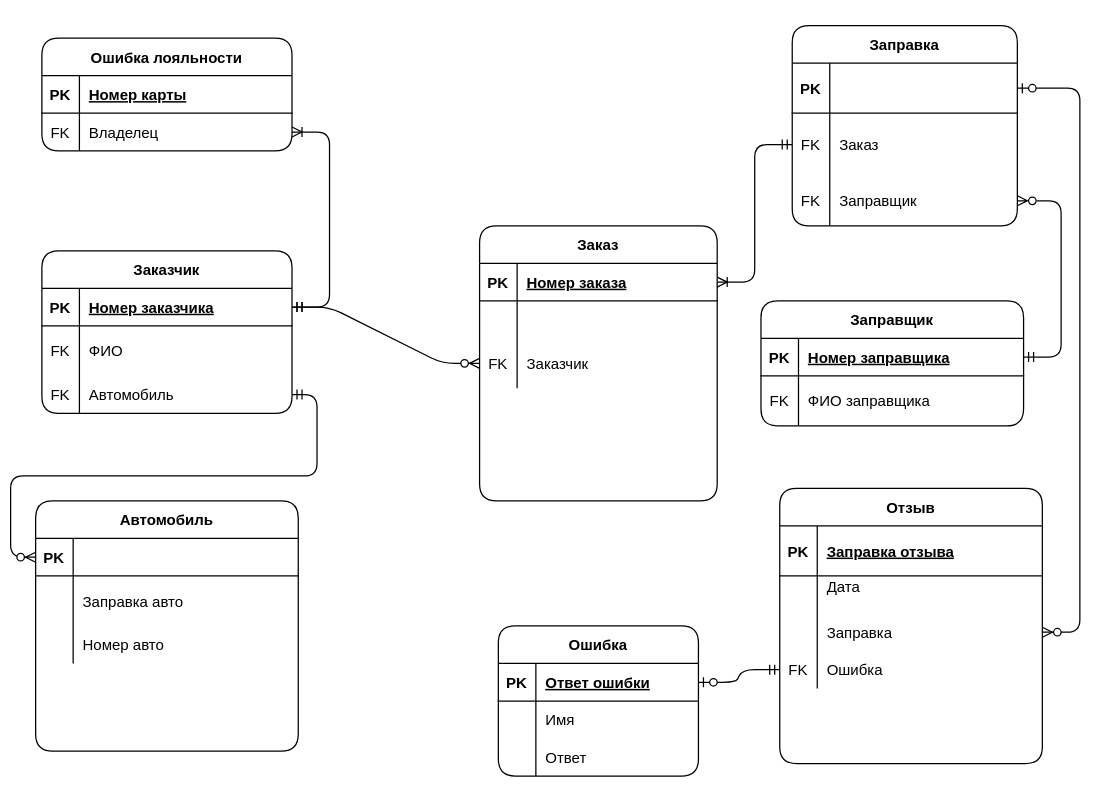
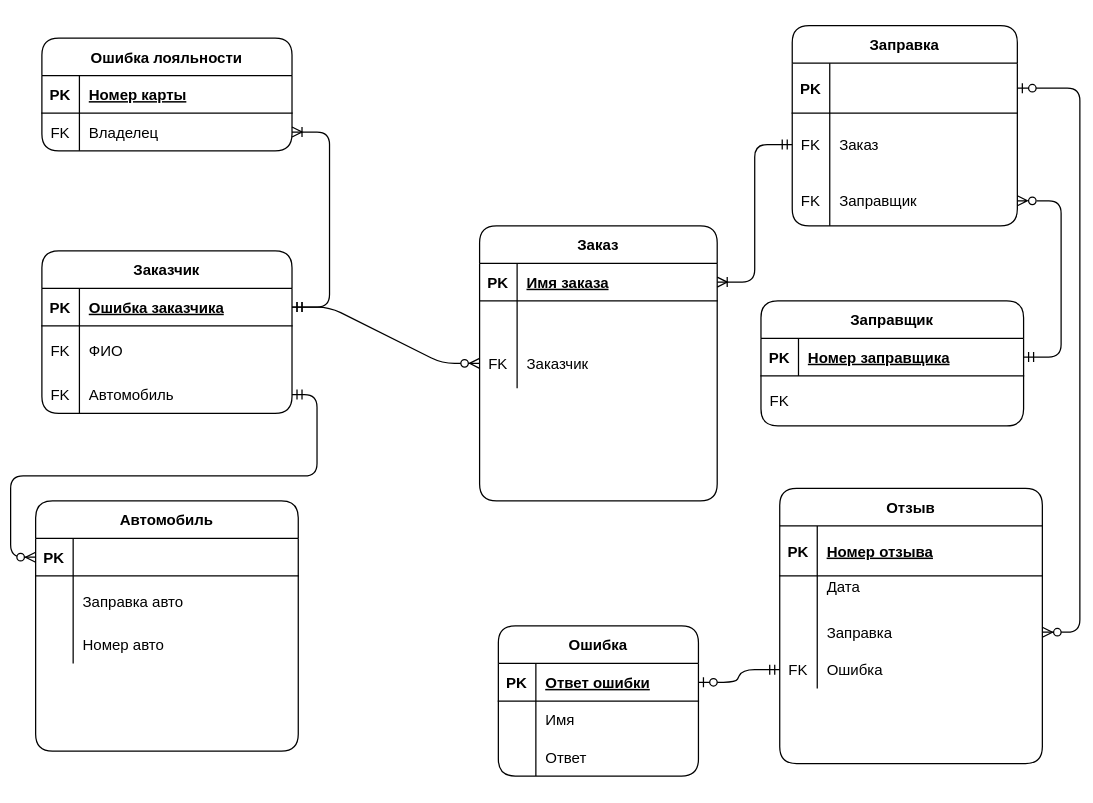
- <mxCell id="25" value="Номер заказа" style="shape=partialRectangle;overflow=hidden;connectable=0;fillColor=none;top=0;left=0;bottom=0;right=0;align=left;spacingLeft=6;fontStyle=5;" parent="23" vertex="1"><mxGeometry x="30" width="160" height="30" as="geometry"><mxRectangle width="160" height="30" as="alternateBounds" /></mxGeometry></mxCell>
+ <mxCell id="25" value="Имя заказа" style="shape=partialRectangle;overflow=hidden;connectable=0;fillColor=none;top=0;left=0;bottom=0;right=0;align=left;spacingLeft=6;fontStyle=5;" parent="23" vertex="1"><mxGeometry x="30" width="160" height="30" as="geometry"><mxRectangle width="160" height="30" as="alternateBounds" /></mxGeometry></mxCell>
- <mxCell id="56" value="Номер заказчика" style="shape=partialRectangle;overflow=hidden;connectable=0;fillColor=none;top=0;left=0;bottom=0;right=0;align=left;spacingLeft=6;fontStyle=5;" parent="54" vertex="1"><mxGeometry x="30" width="170" height="30" as="geometry" /></mxCell>
+ <mxCell id="56" value="Ошибка заказчика" style="shape=partialRectangle;overflow=hidden;connectable=0;fillColor=none;top=0;left=0;bottom=0;right=0;align=left;spacingLeft=6;fontStyle=5;" parent="54" vertex="1"><mxGeometry x="30" width="170" height="30" as="geometry" /></mxCell>
- <mxCell id="78" value="ФИО заправщика" style="shape=partialRectangle;overflow=hidden;connectable=0;fillColor=none;top=0;left=0;bottom=0;right=0;align=left;spacingLeft=6;" parent="76" vertex="1"><mxGeometry x="30" width="180" height="40" as="geometry" /></mxCell>
- <mxCell id="36" value="Заправка отзыва" style="shape=partialRectangle;overflow=hidden;connectable=0;fillColor=none;top=0;left=0;bottom=0;right=0;align=left;spacingLeft=6;fontStyle=5;" parent="34" vertex="1"><mxGeometry x="30" width="180" height="40" as="geometry" /></mxCell>
+ <mxCell id="36" value="Номер отзыва" style="shape=partialRectangle;overflow=hidden;connectable=0;fillColor=none;top=0;left=0;bottom=0;right=0;align=left;spacingLeft=6;fontStyle=5;" parent="34" vertex="1"><mxGeometry x="30" width="180" height="40" as="geometry" /></mxCell>
